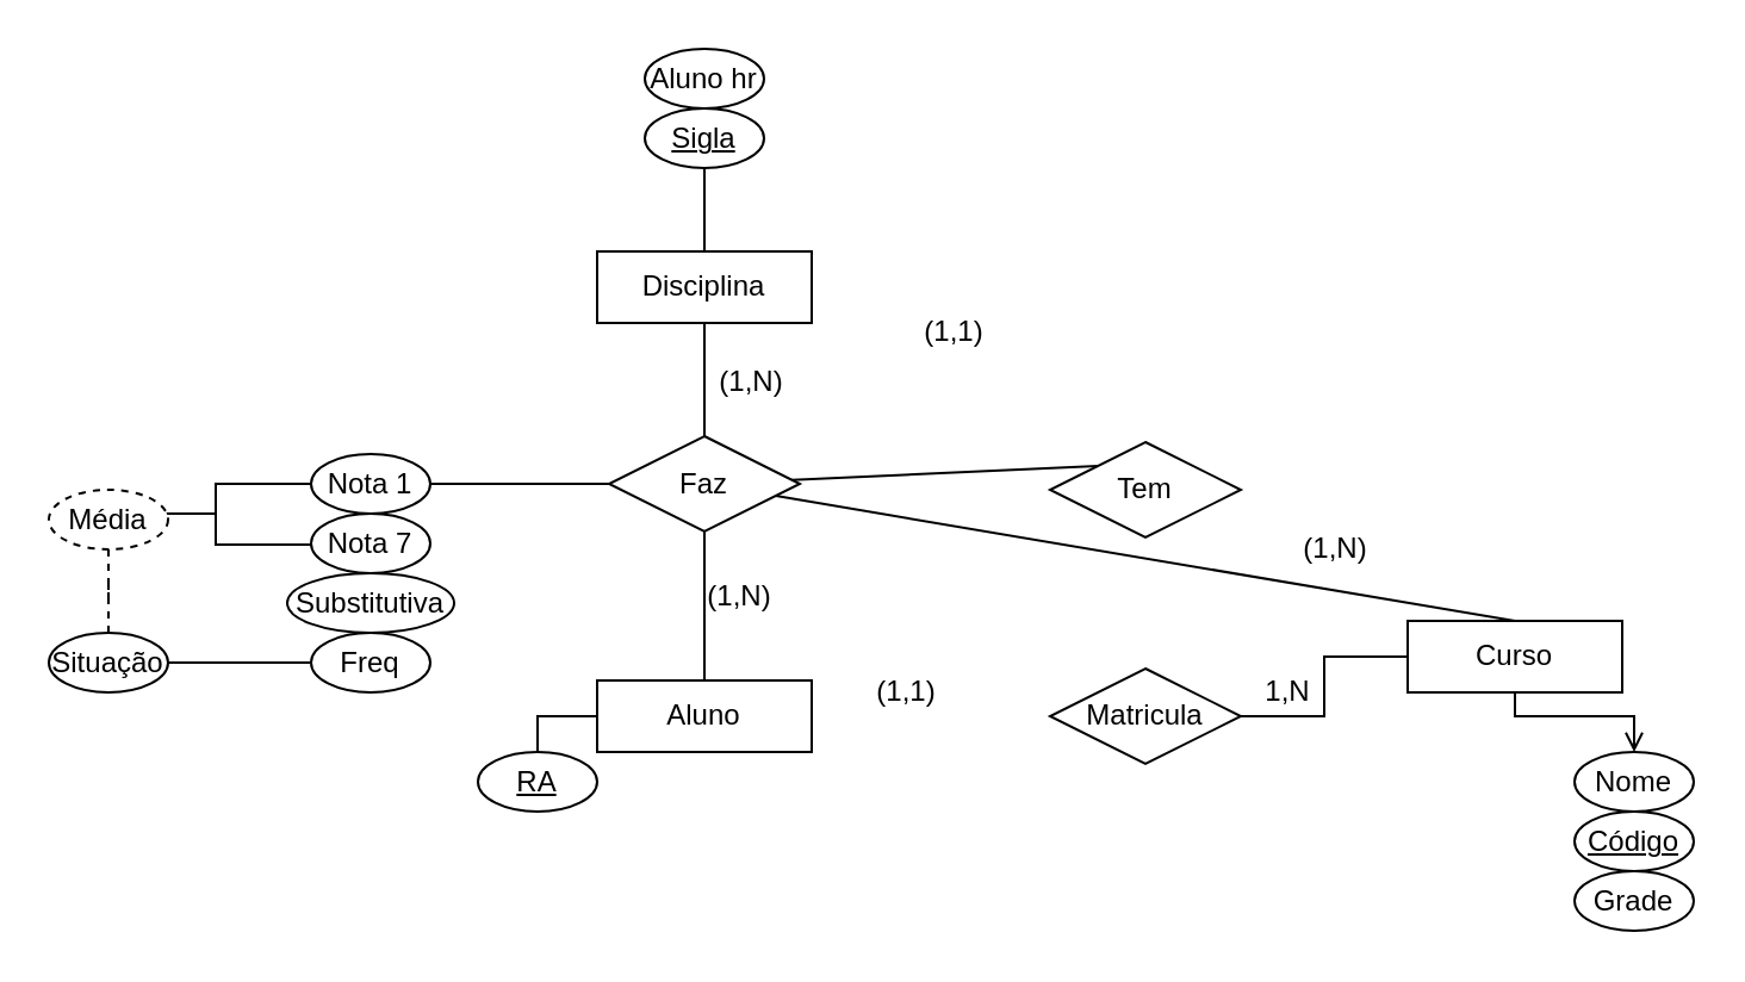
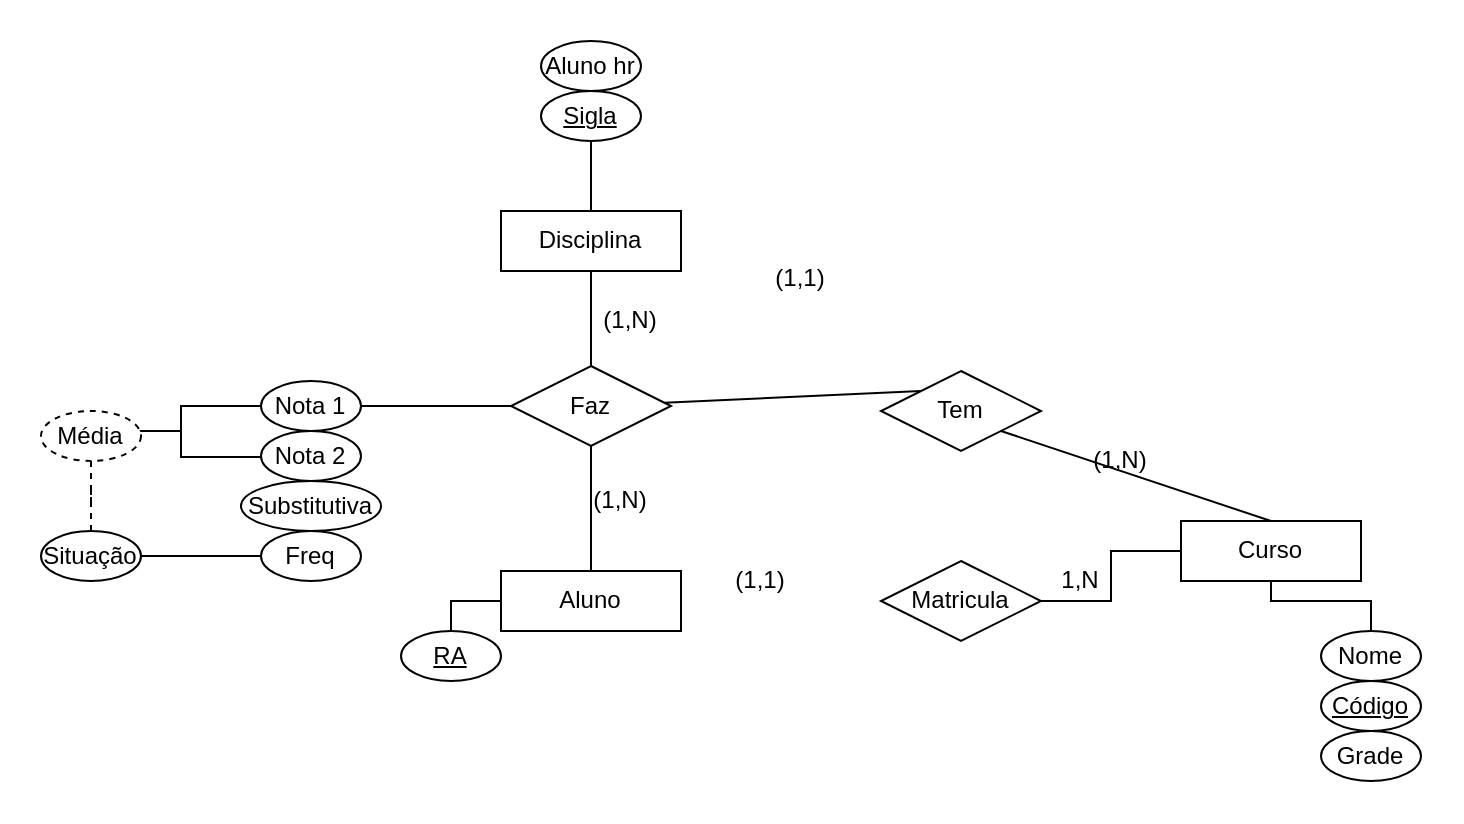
- <mxCell id="33" value="Nota 7" style="ellipse;whiteSpace=wrap;html=1;container=0;" vertex="1" parent="1"><mxGeometry x="130" y="215" width="50" height="25" as="geometry" /></mxCell>
+ <mxCell id="33" value="Nota 2" style="ellipse;whiteSpace=wrap;html=1;container=0;" vertex="1" parent="1"><mxGeometry x="130" y="215" width="50" height="25" as="geometry" /></mxCell>
- <mxCell id="16" value="" style="endArrow=none;html=1;rounded=0;exitX=0.5;exitY=0;exitDx=0;exitDy=0;" edge="1" parent="1" source="9" target="7"><mxGeometry width="50" height="50" relative="1" as="geometry"><mxPoint x="620" y="285" as="sourcePoint" /><mxPoint x="494.16" y="195" as="targetPoint" /></mxGeometry></mxCell>
+ <mxCell id="16" value="" style="endArrow=none;html=1;rounded=0;entryX=1;entryY=1;entryDx=0;entryDy=0;exitX=0.5;exitY=0;exitDx=0;exitDy=0;" edge="1" parent="1" source="9" target="15"><mxGeometry width="50" height="50" relative="1" as="geometry"><mxPoint x="620" y="285" as="sourcePoint" /><mxPoint x="494.16" y="195" as="targetPoint" /></mxGeometry></mxCell>
- <mxCell id="8" value="" style="edgeStyle=orthogonalEdgeStyle;rounded=0;orthogonalLoop=1;jettySize=auto;html=1;endArrow=open;endFill=0;entryX=0.5;entryY=0;entryDx=0;entryDy=0;" edge="1" parent="1" source="9" target="22"><mxGeometry relative="1" as="geometry"><Array as="points"><mxPoint x="685" y="300" /></Array></mxGeometry></mxCell>
+ <mxCell id="8" value="" style="edgeStyle=orthogonalEdgeStyle;rounded=0;orthogonalLoop=1;jettySize=auto;html=1;endArrow=none;endFill=0;entryX=0.5;entryY=0;entryDx=0;entryDy=0;" edge="1" parent="1" source="9" target="22"><mxGeometry relative="1" as="geometry"><Array as="points"><mxPoint x="685" y="300" /></Array></mxGeometry></mxCell>
